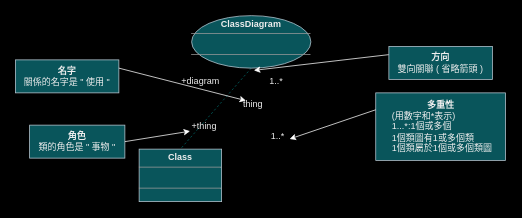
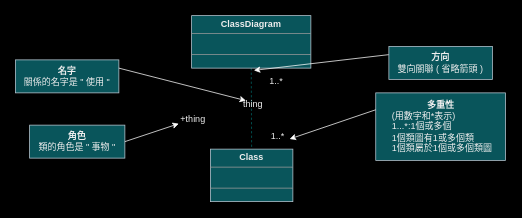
- <mxCell id="5" value="&lt;p style=&quot;margin:0px;margin-top:4px;text-align:center;&quot;&gt;&lt;b&gt;ClassDiagram&lt;/b&gt;&lt;/p&gt;&lt;hr size=&quot;1&quot;&gt;&lt;p style=&quot;margin:0px;margin-left:4px;&quot;&gt;&lt;br&gt;&lt;/p&gt;&lt;hr size=&quot;1&quot;&gt;&lt;p style=&quot;margin:0px;margin-left:4px;&quot;&gt;&lt;br&gt;&lt;/p&gt;" style="ellipse;verticalAlign=top;align=left;overflow=fill;fontSize=12;fontFamily=Helvetica;html=1;whiteSpace=wrap;strokeColor=#BAC8D3;fontColor=#EEEEEE;fillColor=#09555B;" vertex="1" parent="1"><mxGeometry x="255" y="20" width="159" height="70" as="geometry" /></mxCell>
+ <mxCell id="5" value="&lt;p style=&quot;margin:0px;margin-top:4px;text-align:center;&quot;&gt;&lt;b&gt;ClassDiagram&lt;/b&gt;&lt;/p&gt;&lt;hr size=&quot;1&quot;&gt;&lt;p style=&quot;margin:0px;margin-left:4px;&quot;&gt;&lt;br&gt;&lt;/p&gt;&lt;hr size=&quot;1&quot;&gt;&lt;p style=&quot;margin:0px;margin-left:4px;&quot;&gt;&lt;br&gt;&lt;/p&gt;" style="verticalAlign=top;align=left;overflow=fill;fontSize=12;fontFamily=Helvetica;html=1;whiteSpace=wrap;strokeColor=#BAC8D3;fontColor=#EEEEEE;fillColor=#09555B;" vertex="1" parent="1"><mxGeometry x="255" y="20" width="159" height="70" as="geometry" /></mxCell>
- <mxCell id="14" value="+diagram" style="text;html=1;strokeColor=none;fillColor=none;align=center;verticalAlign=middle;whiteSpace=wrap;rounded=0;fontColor=#EEEEEE;" vertex="1" parent="1"><mxGeometry x="237" y="93" width="60" height="30" as="geometry" /></mxCell>
- <mxCell id="13" value="+thing" style="text;html=1;strokeColor=none;fillColor=none;align=center;verticalAlign=middle;whiteSpace=wrap;rounded=0;fontColor=#EEEEEE;" vertex="1" parent="1"><mxGeometry x="242" y="153" width="60" height="30" as="geometry" /></mxCell>
+ <mxCell id="13" value="+thing" style="text;html=1;strokeColor=none;fillColor=none;align=center;verticalAlign=middle;whiteSpace=wrap;rounded=0;fontColor=#EEEEEE;" vertex="1" parent="1"><mxGeometry x="227" y="143" width="60" height="30" as="geometry" /></mxCell>
- <mxCell id="6" value="&lt;p style=&quot;margin:0px;margin-top:4px;text-align:center;&quot;&gt;&lt;b&gt;Class&lt;/b&gt;&lt;/p&gt;&lt;hr size=&quot;1&quot;&gt;&lt;p style=&quot;margin:0px;margin-left:4px;&quot;&gt;&lt;br&gt;&lt;/p&gt;&lt;hr size=&quot;1&quot;&gt;&lt;p style=&quot;margin:0px;margin-left:4px;&quot;&gt;&lt;br&gt;&lt;/p&gt;" style="verticalAlign=top;align=left;overflow=fill;fontSize=12;fontFamily=Helvetica;html=1;whiteSpace=wrap;strokeColor=#BAC8D3;fontColor=#EEEEEE;fillColor=#09555B;" vertex="1" parent="1"><mxGeometry x="185" y="198" width="110" height="70" as="geometry" /></mxCell>
+ <mxCell id="6" value="&lt;p style=&quot;margin:0px;margin-top:4px;text-align:center;&quot;&gt;&lt;b&gt;Class&lt;/b&gt;&lt;/p&gt;&lt;hr size=&quot;1&quot;&gt;&lt;p style=&quot;margin:0px;margin-left:4px;&quot;&gt;&lt;br&gt;&lt;/p&gt;&lt;hr size=&quot;1&quot;&gt;&lt;p style=&quot;margin:0px;margin-left:4px;&quot;&gt;&lt;br&gt;&lt;/p&gt;" style="verticalAlign=top;align=left;overflow=fill;fontSize=12;fontFamily=Helvetica;html=1;whiteSpace=wrap;strokeColor=#BAC8D3;fontColor=#EEEEEE;fillColor=#09555B;" vertex="1" parent="1"><mxGeometry x="280" y="198" width="110" height="70" as="geometry" /></mxCell>
